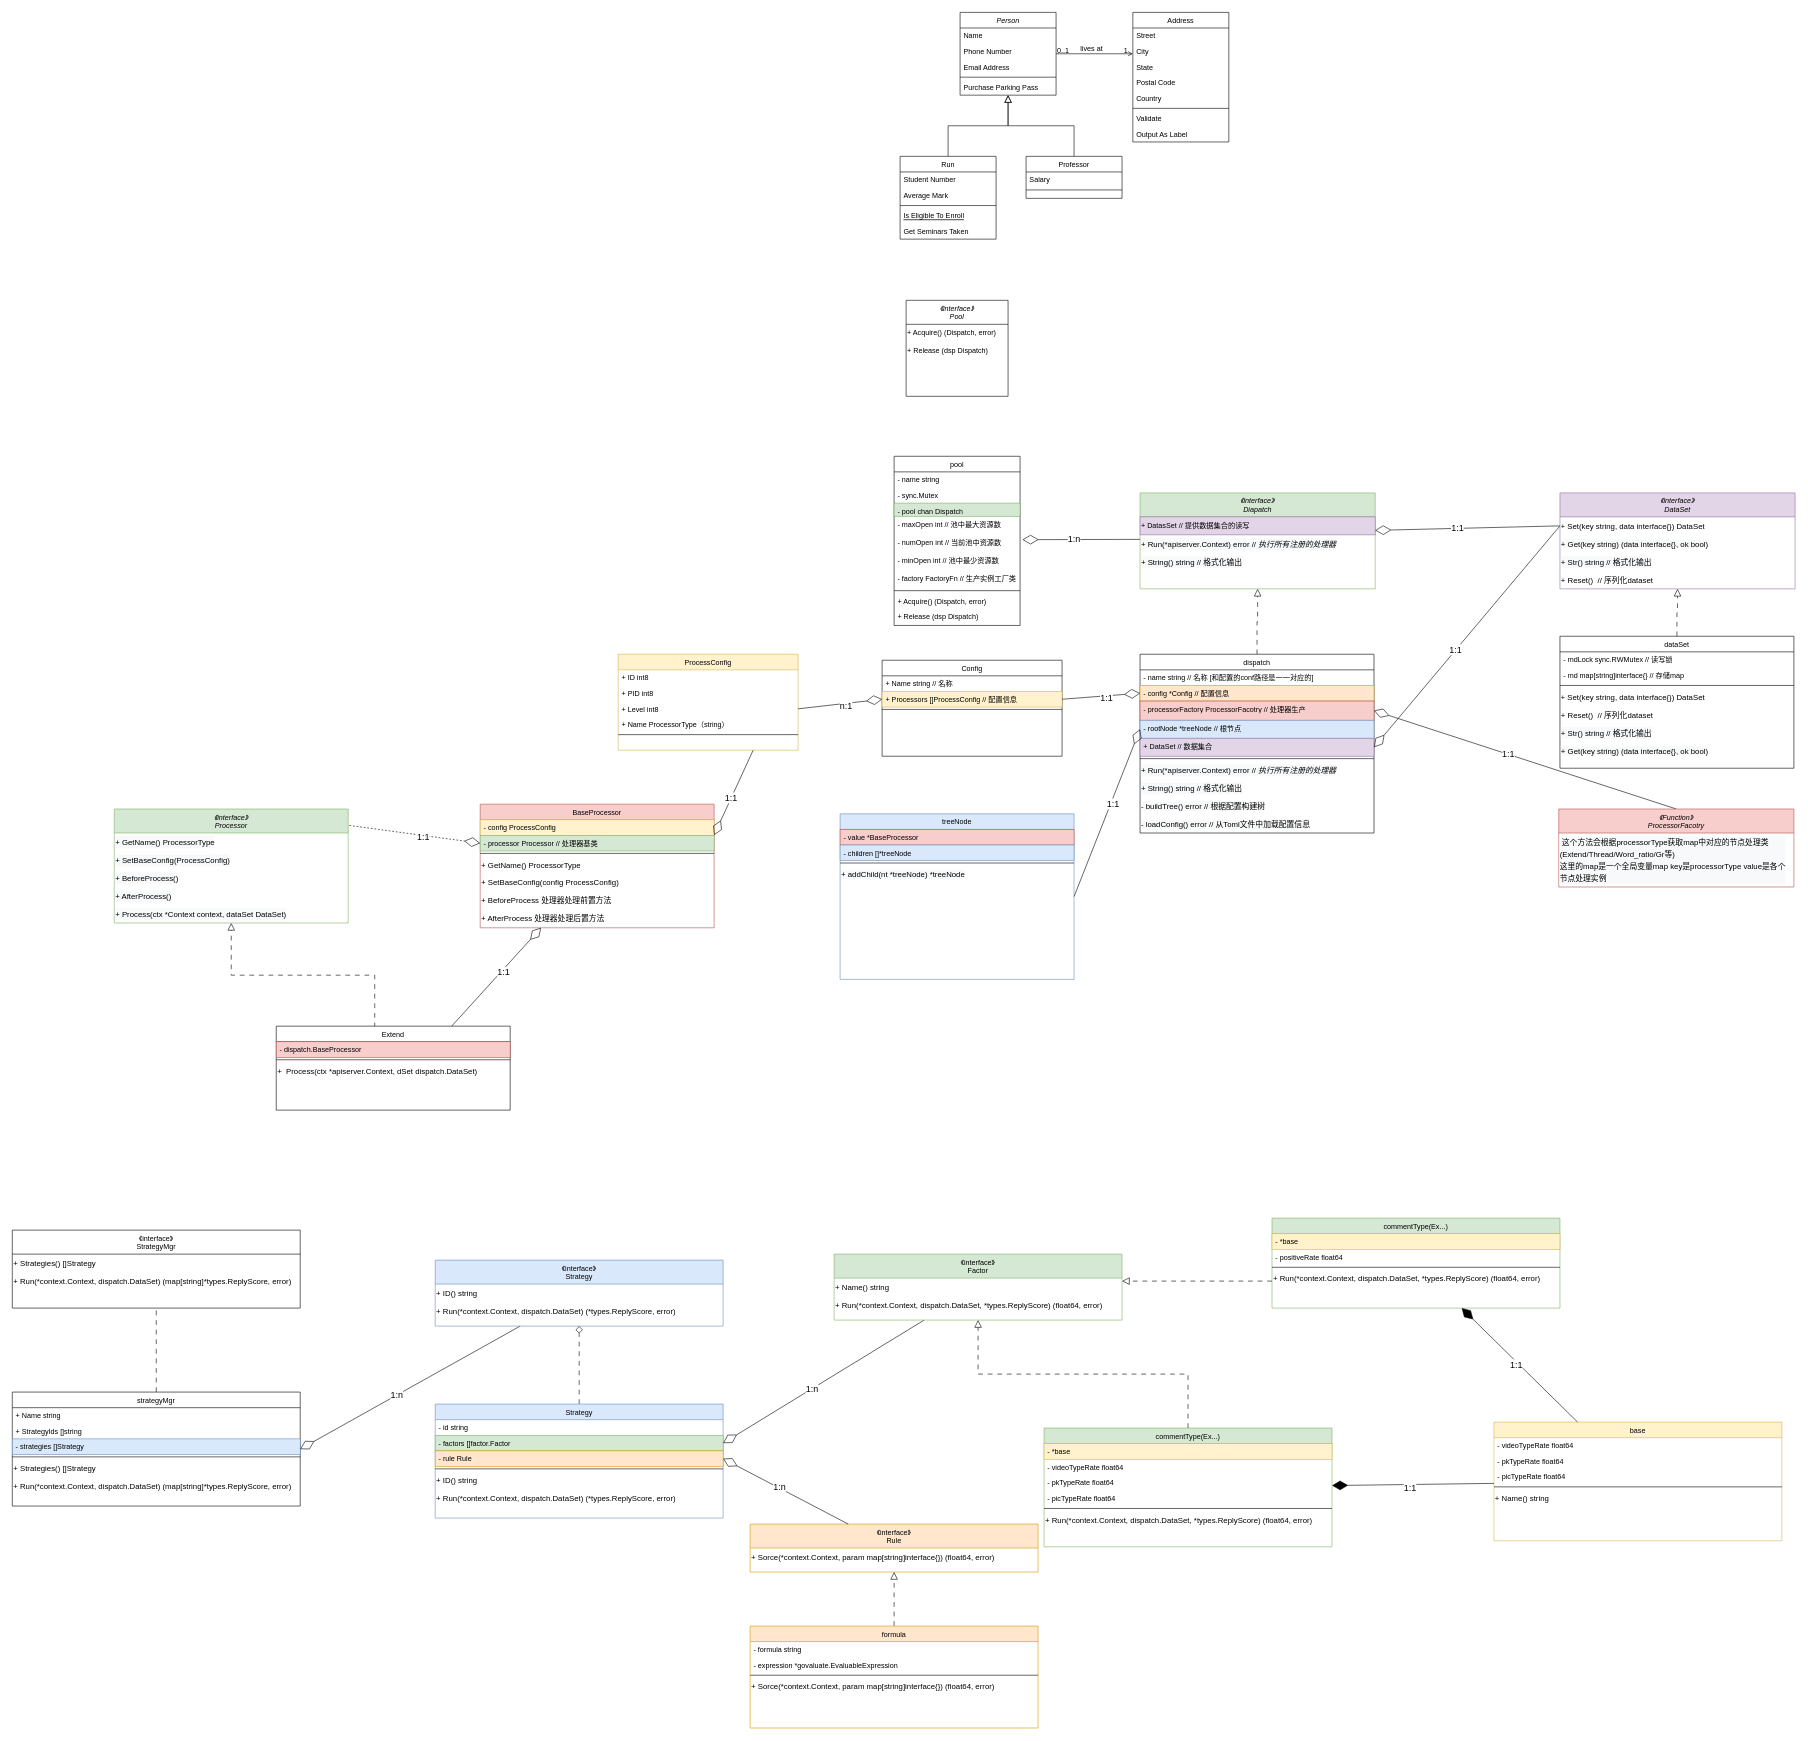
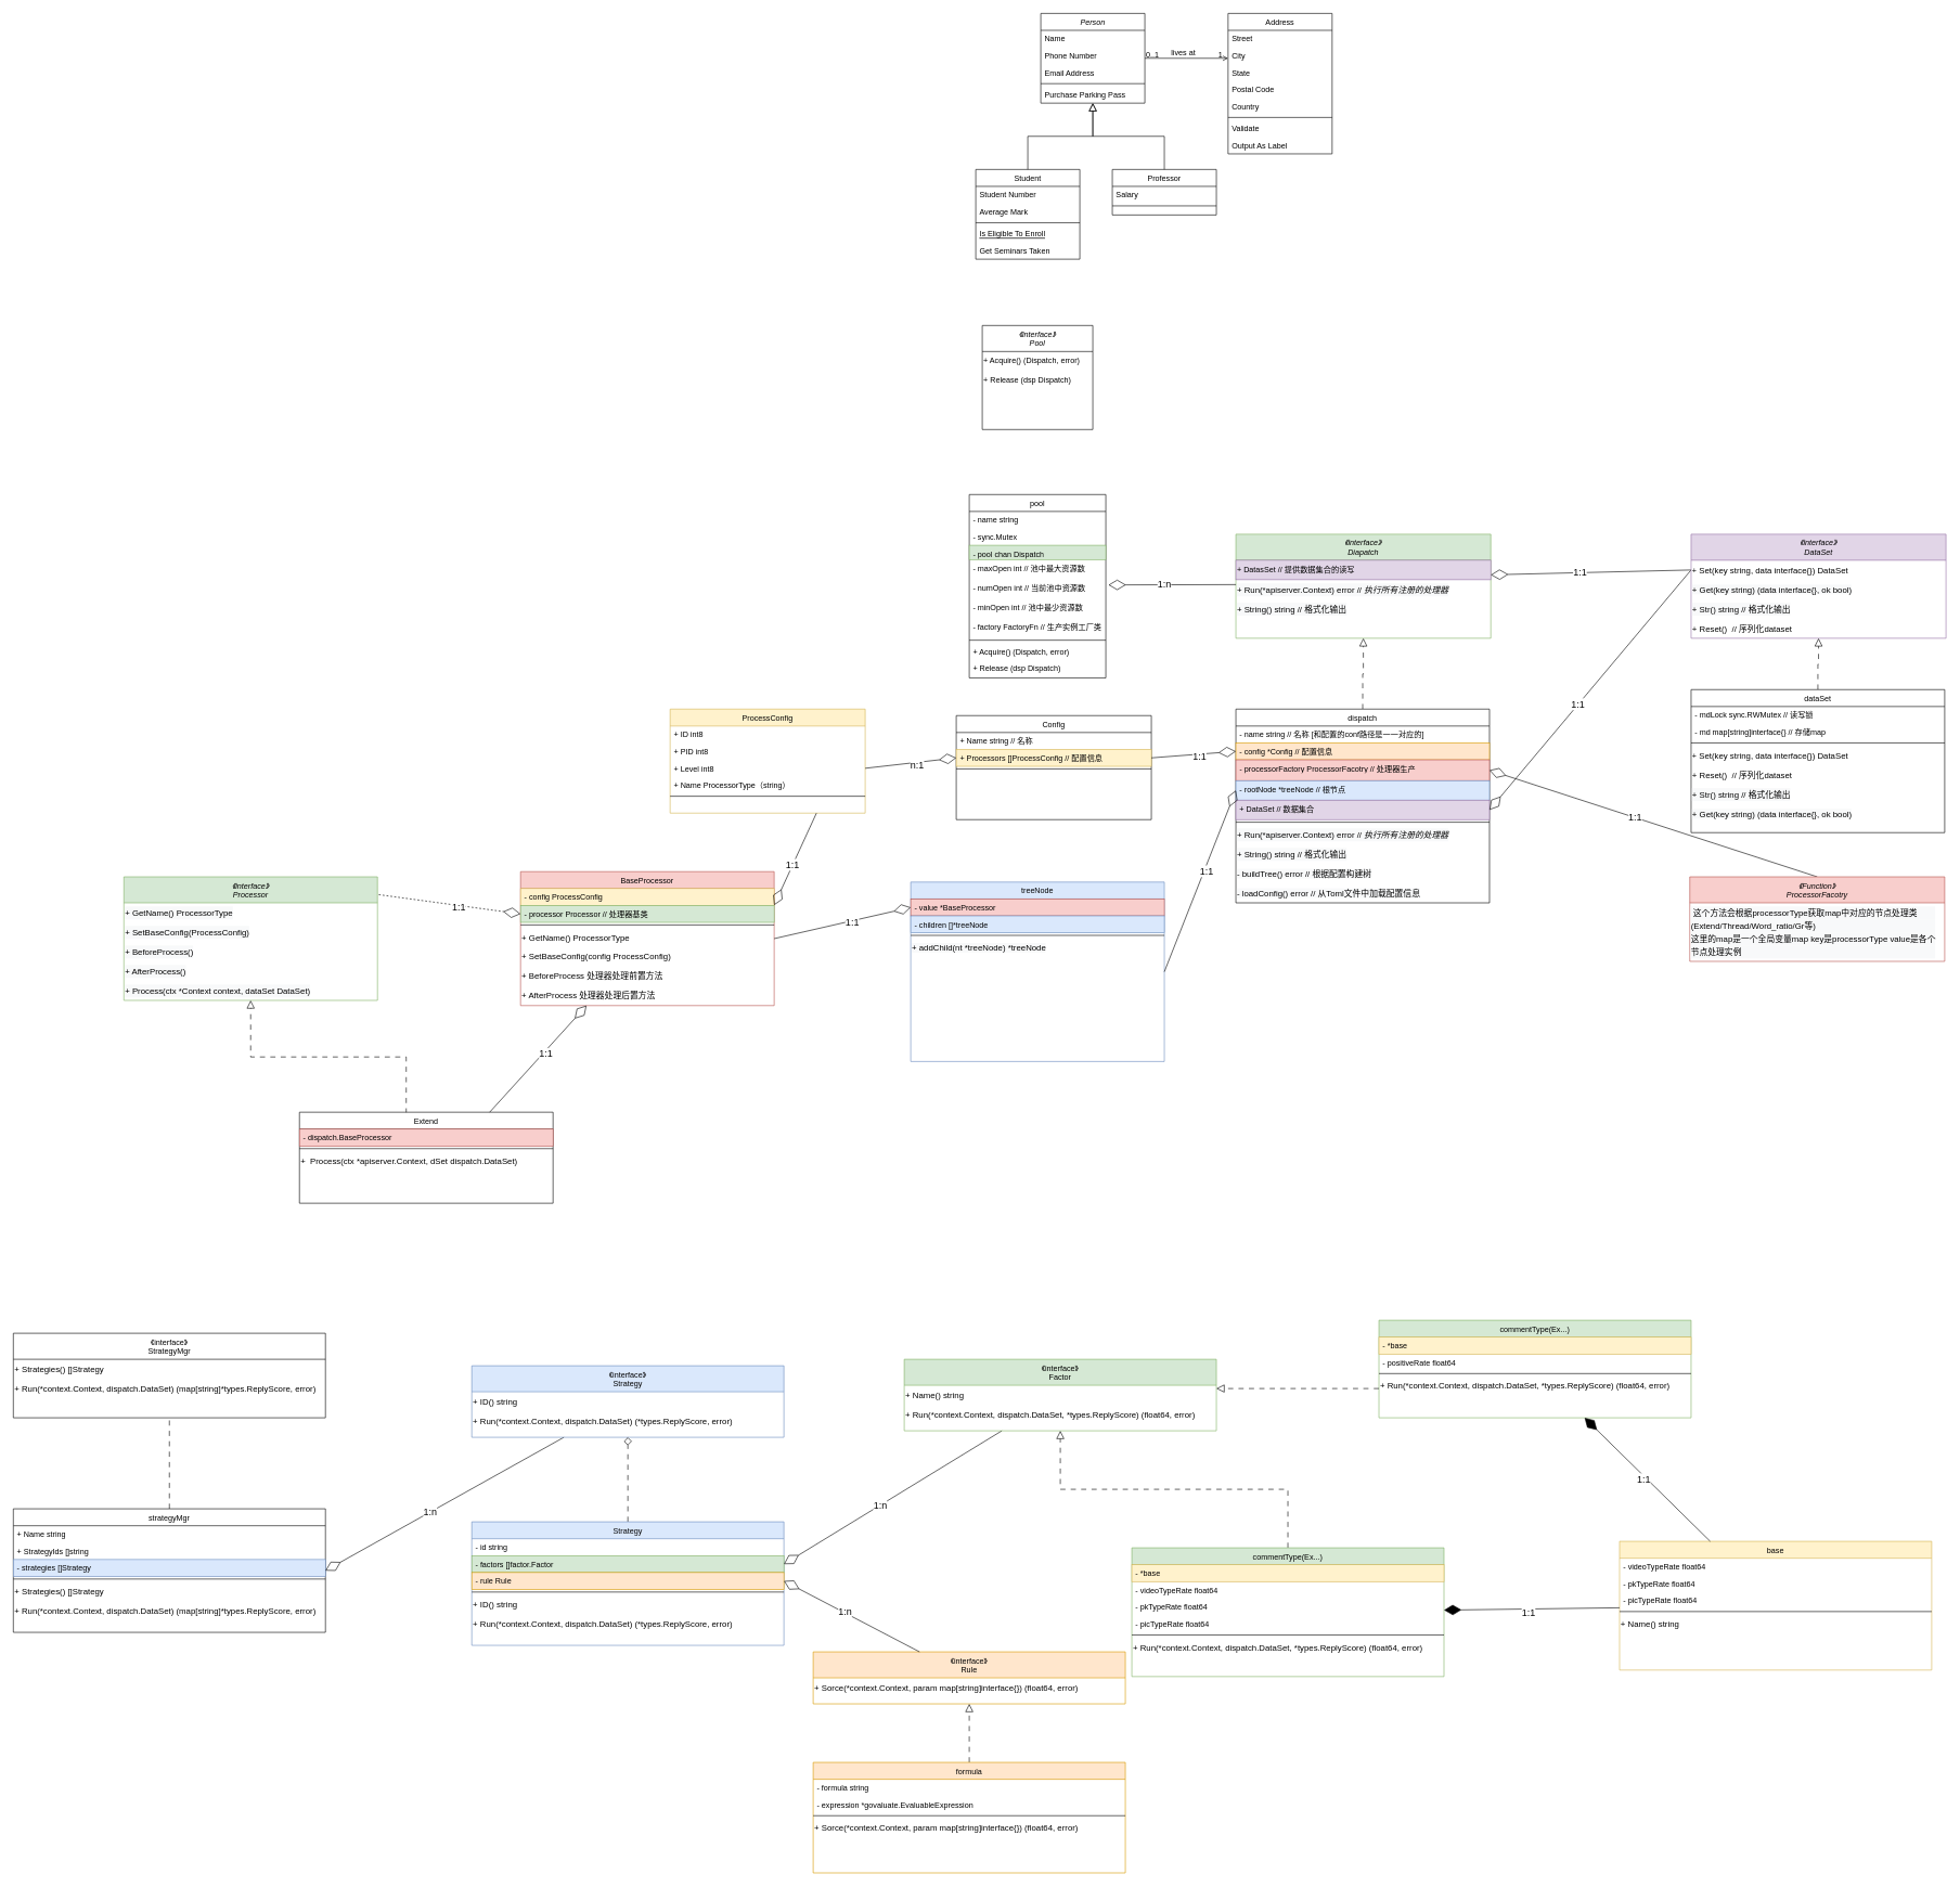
- <mxCell id="8" value="Run" style="swimlane;fontStyle=0;align=center;verticalAlign=top;childLayout=stackLayout;horizontal=1;startSize=26;horizontalStack=0;resizeParent=1;resizeLast=0;collapsible=1;marginBottom=0;rounded=0;shadow=0;strokeWidth=1;" parent="1" vertex="1"><mxGeometry x="1500" y="260" width="160" height="138" as="geometry"><mxRectangle x="130" y="380" width="160" height="26" as="alternateBounds" /></mxGeometry></mxCell>
+ <mxCell id="8" value="Student" style="swimlane;fontStyle=0;align=center;verticalAlign=top;childLayout=stackLayout;horizontal=1;startSize=26;horizontalStack=0;resizeParent=1;resizeLast=0;collapsible=1;marginBottom=0;rounded=0;shadow=0;strokeWidth=1;" parent="1" vertex="1"><mxGeometry x="1500" y="260" width="160" height="138" as="geometry"><mxRectangle x="130" y="380" width="160" height="26" as="alternateBounds" /></mxGeometry></mxCell>
+ <mxCell id="111" value="" style="endArrow=diamondThin;endFill=0;endSize=24;html=1;rounded=0;exitX=1;exitY=0.5;exitDx=0;exitDy=0;entryX=0;entryY=0.5;entryDx=0;entryDy=0;" parent="1" source="103" target="97" edge="1"><mxGeometry width="160" relative="1" as="geometry"><mxPoint x="1330" y="1808" as="sourcePoint" /><mxPoint x="1440" y="1590" as="targetPoint" /></mxGeometry></mxCell>
+ <mxCell id="112" value="&lt;font style=&quot;font-size: 15px;&quot;&gt;1:1&lt;/font&gt;" style="edgeLabel;html=1;align=center;verticalAlign=middle;resizable=0;points=[];" parent="111" vertex="1" connectable="0"><mxGeometry x="0.122" y="-2" relative="1" as="geometry"><mxPoint x="1" as="offset" /></mxGeometry></mxCell>
